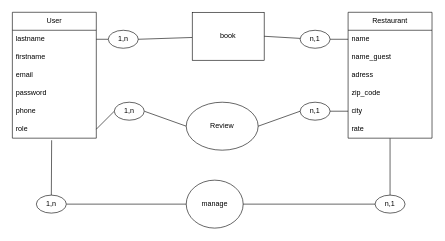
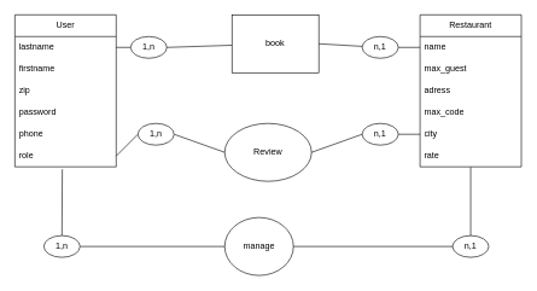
- <mxCell id="11" value="name_guest" style="text;strokeColor=none;fillColor=none;align=left;verticalAlign=middle;spacingLeft=4;spacingRight=4;overflow=hidden;points=[[0,0.5],[1,0.5]];portConstraint=eastwest;rotatable=0;whiteSpace=wrap;html=1;" parent="9" vertex="1"><mxGeometry y="60" width="140" height="30" as="geometry" /></mxCell>
+ <mxCell id="11" value="max_guest" style="text;strokeColor=none;fillColor=none;align=left;verticalAlign=middle;spacingLeft=4;spacingRight=4;overflow=hidden;points=[[0,0.5],[1,0.5]];portConstraint=eastwest;rotatable=0;whiteSpace=wrap;html=1;" parent="9" vertex="1"><mxGeometry y="60" width="140" height="30" as="geometry" /></mxCell>
- <mxCell id="5" value="email" style="text;strokeColor=none;fillColor=none;align=left;verticalAlign=middle;spacingLeft=4;spacingRight=4;overflow=hidden;points=[[0,0.5],[1,0.5]];portConstraint=eastwest;rotatable=0;whiteSpace=wrap;html=1;" parent="2" vertex="1"><mxGeometry y="90" width="140" height="30" as="geometry" /></mxCell>
+ <mxCell id="5" value="zip" style="text;strokeColor=none;fillColor=none;align=left;verticalAlign=middle;spacingLeft=4;spacingRight=4;overflow=hidden;points=[[0,0.5],[1,0.5]];portConstraint=eastwest;rotatable=0;whiteSpace=wrap;html=1;" parent="2" vertex="1"><mxGeometry y="90" width="140" height="30" as="geometry" /></mxCell>
- <mxCell id="13" value="zip_code" style="text;strokeColor=none;fillColor=none;align=left;verticalAlign=middle;spacingLeft=4;spacingRight=4;overflow=hidden;points=[[0,0.5],[1,0.5]];portConstraint=eastwest;rotatable=0;whiteSpace=wrap;html=1;" parent="9" vertex="1"><mxGeometry y="120" width="140" height="30" as="geometry" /></mxCell>
+ <mxCell id="13" value="max_code" style="text;strokeColor=none;fillColor=none;align=left;verticalAlign=middle;spacingLeft=4;spacingRight=4;overflow=hidden;points=[[0,0.5],[1,0.5]];portConstraint=eastwest;rotatable=0;whiteSpace=wrap;html=1;" parent="9" vertex="1"><mxGeometry y="120" width="140" height="30" as="geometry" /></mxCell>
